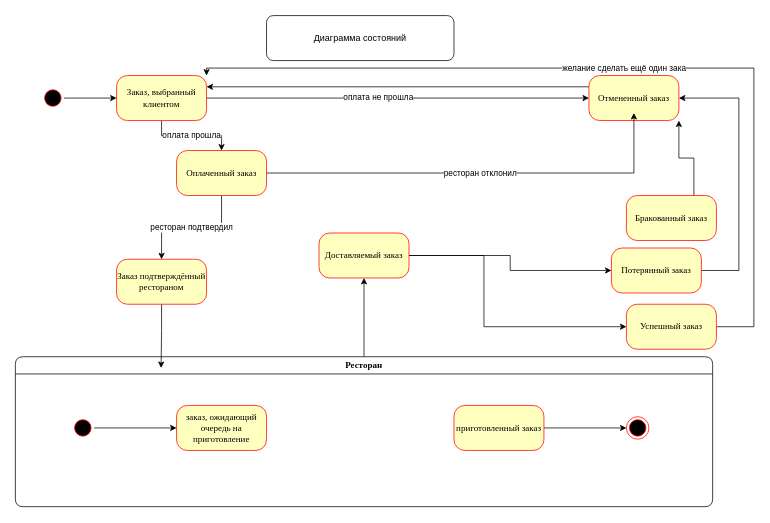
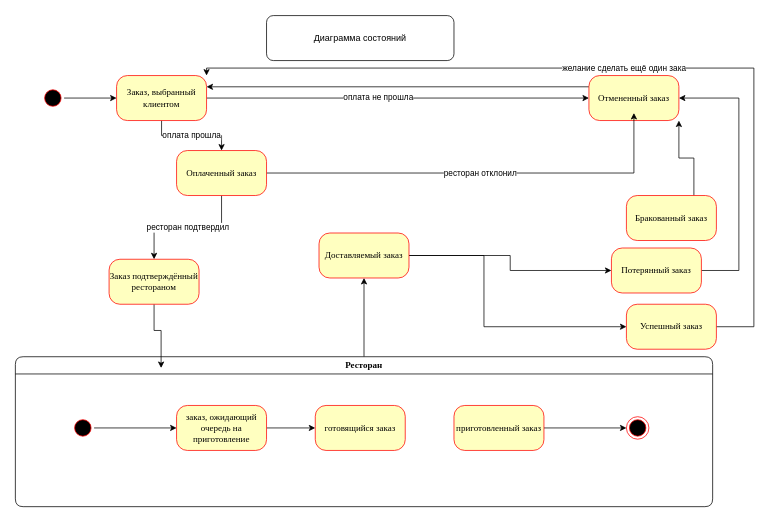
- <mxCell id="32" value="Заказ подтверждённый рестораном" style="rounded=1;whiteSpace=wrap;html=1;arcSize=24;fillColor=#ffffc0;strokeColor=#ff0000;shadow=0;comic=0;labelBackgroundColor=none;fontFamily=Verdana;fontSize=12;fontColor=#000000;align=center;" vertex="1" parent="1"><mxGeometry x="155" y="345" width="120" height="60" as="geometry" /></mxCell>
+ <mxCell id="32" value="Заказ подтверждённый рестораном" style="rounded=1;whiteSpace=wrap;html=1;arcSize=24;fillColor=#ffffc0;strokeColor=#ff0000;shadow=0;comic=0;labelBackgroundColor=none;fontFamily=Verdana;fontSize=12;fontColor=#000000;align=center;" vertex="1" parent="1"><mxGeometry x="145" y="345" width="120" height="60" as="geometry" /></mxCell>
+ <mxCell id="19" style="edgeStyle=orthogonalEdgeStyle;rounded=0;orthogonalLoop=1;jettySize=auto;html=1;exitX=1;exitY=0.5;exitDx=0;exitDy=0;entryX=0;entryY=0.5;entryDx=0;entryDy=0;" edge="1" parent="18" source="20" target="24"><mxGeometry relative="1" as="geometry" /></mxCell>
+ <mxCell id="24" value="готовящийся заказ" style="rounded=1;whiteSpace=wrap;html=1;arcSize=24;fillColor=#ffffc0;strokeColor=#ff0000;shadow=0;comic=0;labelBackgroundColor=none;fontFamily=Verdana;fontSize=12;fontColor=#000000;align=center;" parent="18" vertex="1"><mxGeometry x="400" y="65" width="120" height="60" as="geometry" /></mxCell>
